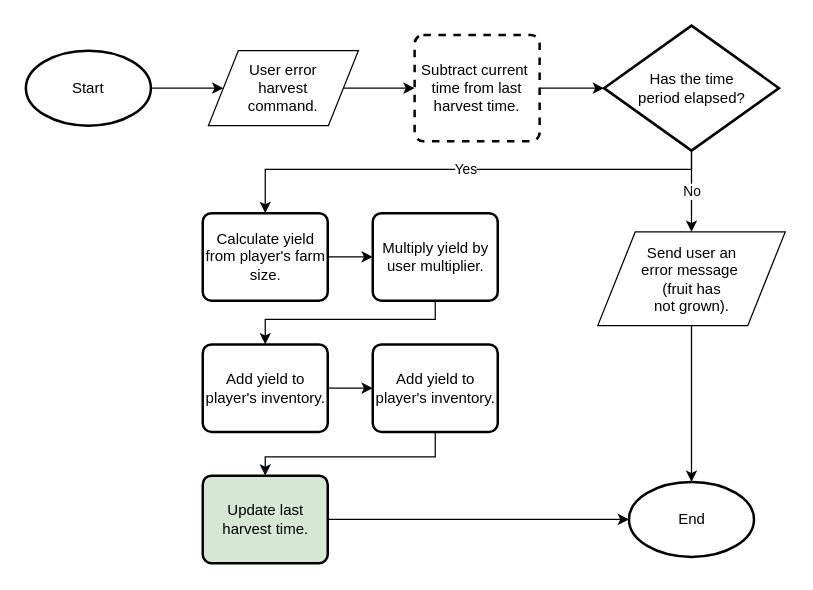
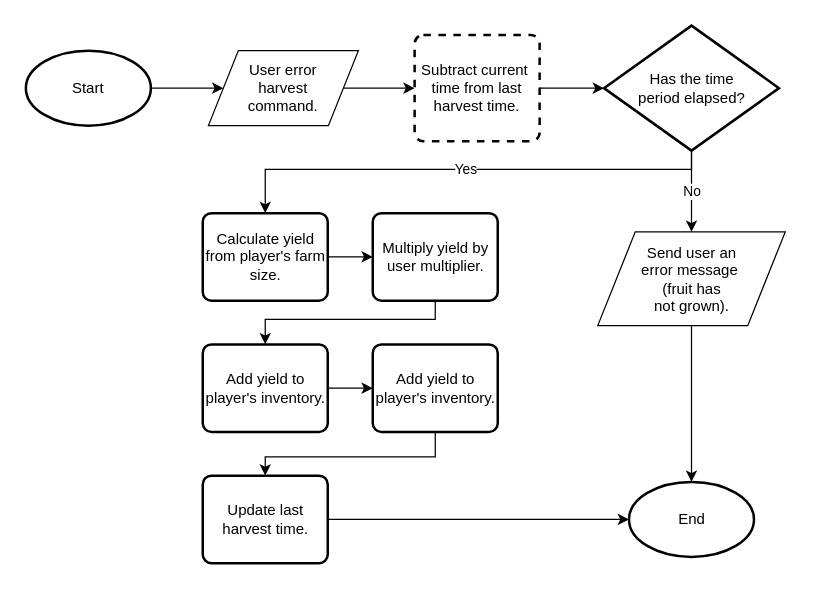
- <mxCell id="19" value="Update last harvest time." style="rounded=1;whiteSpace=wrap;html=1;absoluteArcSize=1;arcSize=14;strokeWidth=2;fillColor=#d5e8d4;" vertex="1" parent="1"><mxGeometry x="161.5" y="380" width="100" height="70" as="geometry" /></mxCell>
+ <mxCell id="19" value="Update last harvest time." style="rounded=1;whiteSpace=wrap;html=1;absoluteArcSize=1;arcSize=14;strokeWidth=2;" vertex="1" parent="1"><mxGeometry x="161.5" y="380" width="100" height="70" as="geometry" /></mxCell>
